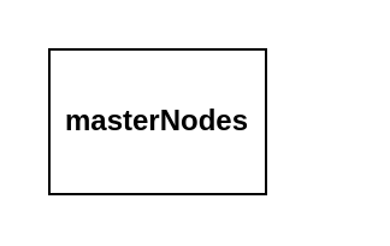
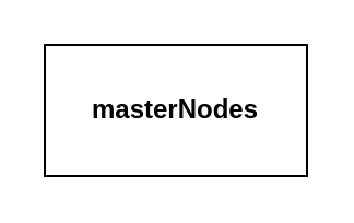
- <mxCell id="2" value="&lt;b&gt;masterNodes&lt;/b&gt;" style="rounded=0;whiteSpace=wrap;html=1;" vertex="1" parent="1"><mxGeometry x="20" y="20" width="90" height="60" as="geometry" /></mxCell>
+ <mxCell id="2" value="&lt;b&gt;masterNodes&lt;/b&gt;" style="rounded=0;whiteSpace=wrap;html=1;" vertex="1" parent="1"><mxGeometry x="20" y="20" width="120" height="60" as="geometry" /></mxCell>
